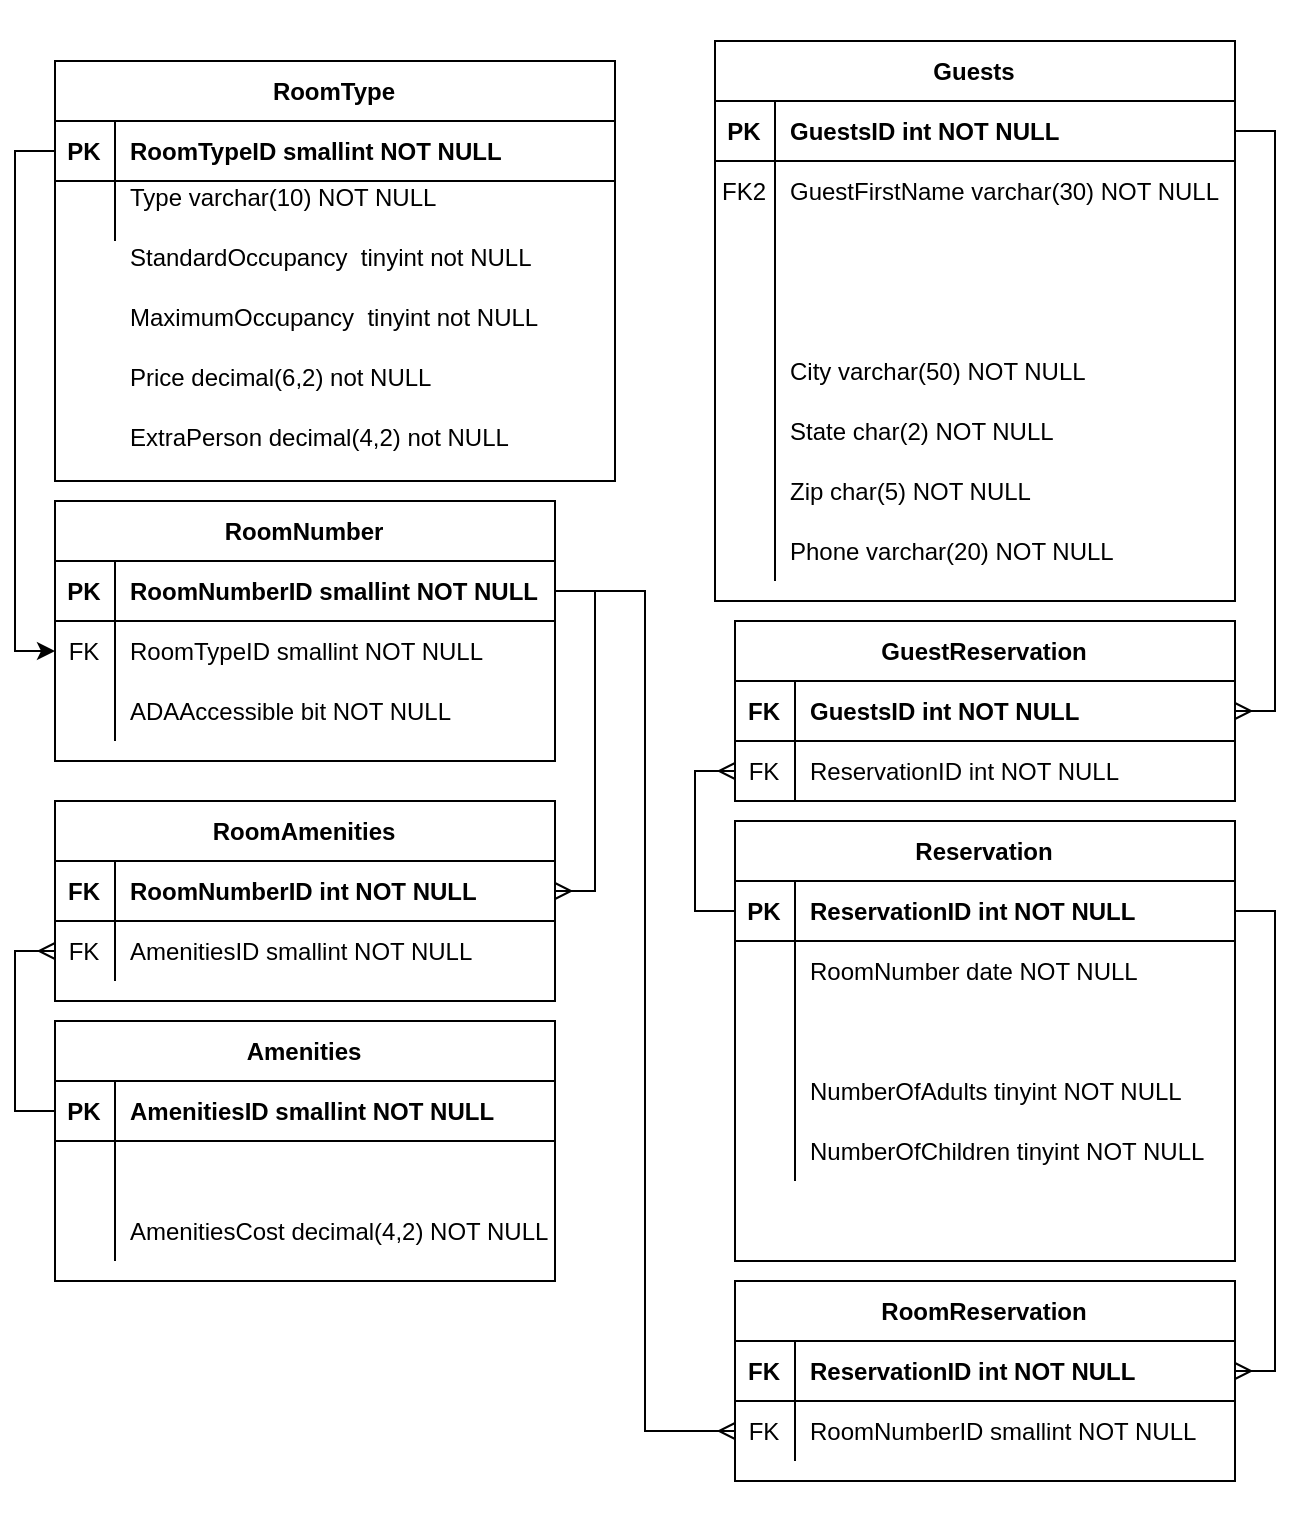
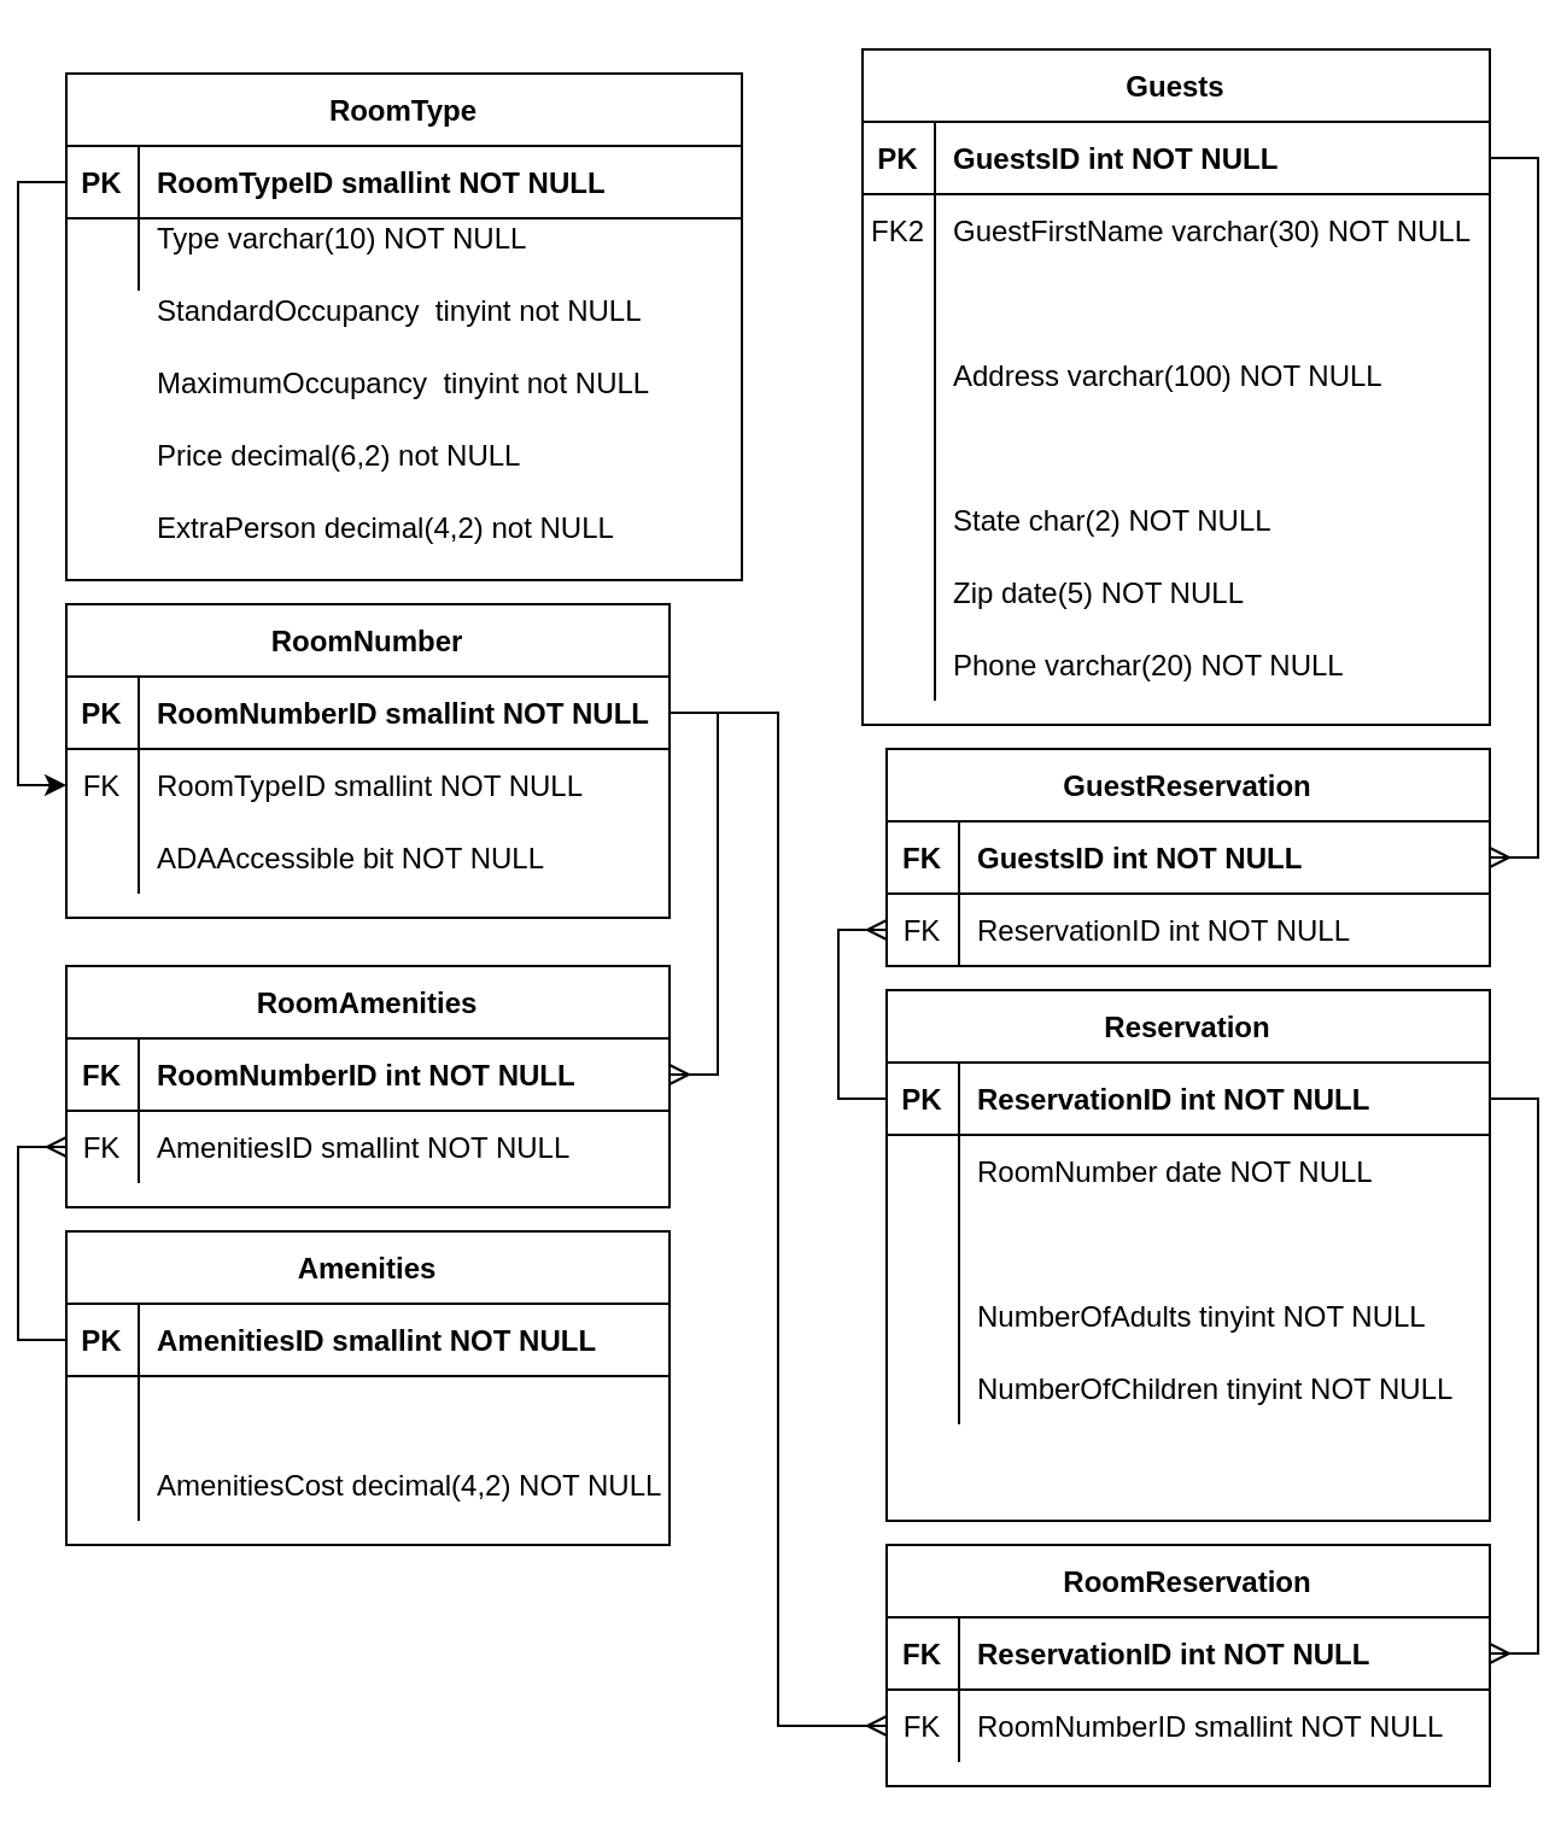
+ <mxCell id="58" value="Address varchar(100) NOT NULL " style="shape=partialRectangle;overflow=hidden;connectable=0;fillColor=none;top=0;left=0;bottom=0;right=0;align=left;spacingLeft=6;" parent="56" vertex="1"><mxGeometry x="30" width="230" height="30" as="geometry" /></mxCell>
- <mxCell id="61" value="City varchar(50) NOT NULL " style="shape=partialRectangle;overflow=hidden;connectable=0;fillColor=none;top=0;left=0;bottom=0;right=0;align=left;spacingLeft=6;" parent="59" vertex="1"><mxGeometry x="30" width="230" height="30" as="geometry" /></mxCell>
- <mxCell id="67" value="Zip char(5) NOT NULL " style="shape=partialRectangle;overflow=hidden;connectable=0;fillColor=none;top=0;left=0;bottom=0;right=0;align=left;spacingLeft=6;" parent="65" vertex="1"><mxGeometry x="30" width="230" height="30" as="geometry" /></mxCell>
+ <mxCell id="67" value="Zip date(5) NOT NULL " style="shape=partialRectangle;overflow=hidden;connectable=0;fillColor=none;top=0;left=0;bottom=0;right=0;align=left;spacingLeft=6;" parent="65" vertex="1"><mxGeometry x="30" width="230" height="30" as="geometry" /></mxCell>
